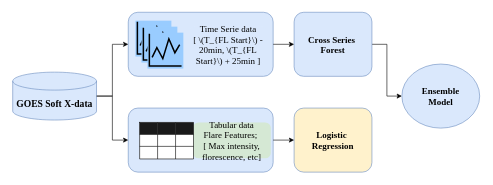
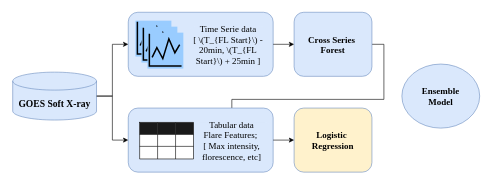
- <mxCell id="11" style="edgeStyle=orthogonalEdgeStyle;rounded=0;orthogonalLoop=1;jettySize=auto;html=1;exitX=1;exitY=0.5;exitDx=0;exitDy=0;entryX=0;entryY=0.5;entryDx=0;entryDy=0;" edge="1" parent="1" source="12" target="32"><mxGeometry relative="1" as="geometry" /></mxCell>
+ <mxCell id="11" style="edgeStyle=orthogonalEdgeStyle;rounded=0;orthogonalLoop=1;jettySize=auto;html=1;exitX=1;exitY=0.5;exitDx=0;exitDy=0;" edge="1" parent="1" source="12" target="15"><mxGeometry relative="1" as="geometry" /></mxCell>
- <mxCell id="3" value="&lt;font style=&quot;font-size: 16px;&quot; face=&quot;Times New Roman&quot;&gt;&lt;b&gt;GOES Soft X-data&lt;/b&gt;&lt;/font&gt;" style="shape=cylinder3;whiteSpace=wrap;html=1;boundedLbl=1;backgroundOutline=1;size=15;fillColor=#dae8fc;strokeColor=#6c8ebf;" parent="1" vertex="1"><mxGeometry x="20" y="120" width="140" height="80" as="geometry" /></mxCell>
+ <mxCell id="3" value="&lt;font style=&quot;font-size: 16px;&quot; face=&quot;Times New Roman&quot;&gt;&lt;b&gt;GOES Soft X-ray&lt;/b&gt;&lt;/font&gt;" style="shape=cylinder3;whiteSpace=wrap;html=1;boundedLbl=1;backgroundOutline=1;size=15;fillColor=#dae8fc;strokeColor=#6c8ebf;" parent="1" vertex="1"><mxGeometry x="20" y="120" width="140" height="80" as="geometry" /></mxCell>
- <mxCell id="15" value="&lt;font style=&quot;font-size: 15px;&quot; face=&quot;Times New Roman&quot;&gt;Tabular data&lt;/font&gt;&lt;div style=&quot;font-size: 15px;&quot;&gt;&lt;font style=&quot;font-size: 15px;&quot; face=&quot;Times New Roman&quot;&gt;Flare Features;&amp;nbsp;&lt;/font&gt;&lt;/div&gt;&lt;div style=&quot;font-size: 15px;&quot;&gt;&lt;span style=&quot;background-color: initial;&quot;&gt;&lt;font style=&quot;font-size: 15px;&quot; face=&quot;Times New Roman&quot;&gt;[ Max intensity, florescence, etc]&lt;/font&gt;&lt;/span&gt;&lt;/div&gt;" style="rounded=1;whiteSpace=wrap;html=1;strokeColor=none;fillColor=#d5e8d4;" vertex="1" parent="13"><mxGeometry x="108" y="24" width="130" height="60" as="geometry" /></mxCell>
+ <mxCell id="15" value="&lt;font style=&quot;font-size: 15px;&quot; face=&quot;Times New Roman&quot;&gt;Tabular data&lt;/font&gt;&lt;div style=&quot;font-size: 15px;&quot;&gt;&lt;font style=&quot;font-size: 15px;&quot; face=&quot;Times New Roman&quot;&gt;Flare Features;&amp;nbsp;&lt;/font&gt;&lt;/div&gt;&lt;div style=&quot;font-size: 15px;&quot;&gt;&lt;span style=&quot;background-color: initial;&quot;&gt;&lt;font style=&quot;font-size: 15px;&quot; face=&quot;Times New Roman&quot;&gt;[ Max intensity, florescence, etc]&lt;/font&gt;&lt;/span&gt;&lt;/div&gt;" style="rounded=1;whiteSpace=wrap;html=1;strokeColor=none;fillColor=#dae8fc;" vertex="1" parent="13"><mxGeometry x="108" y="24" width="130" height="60" as="geometry" /></mxCell>
